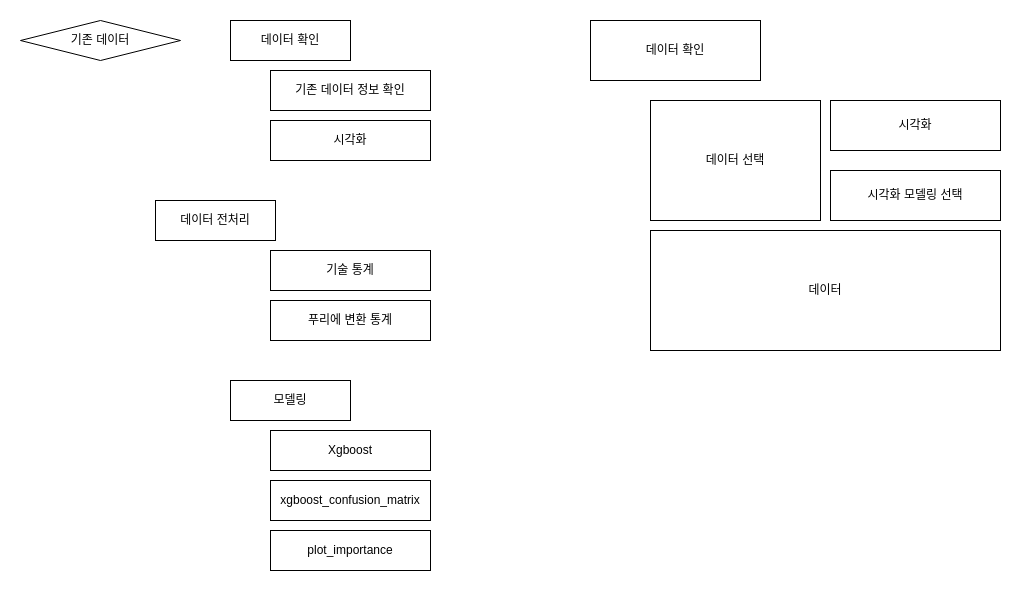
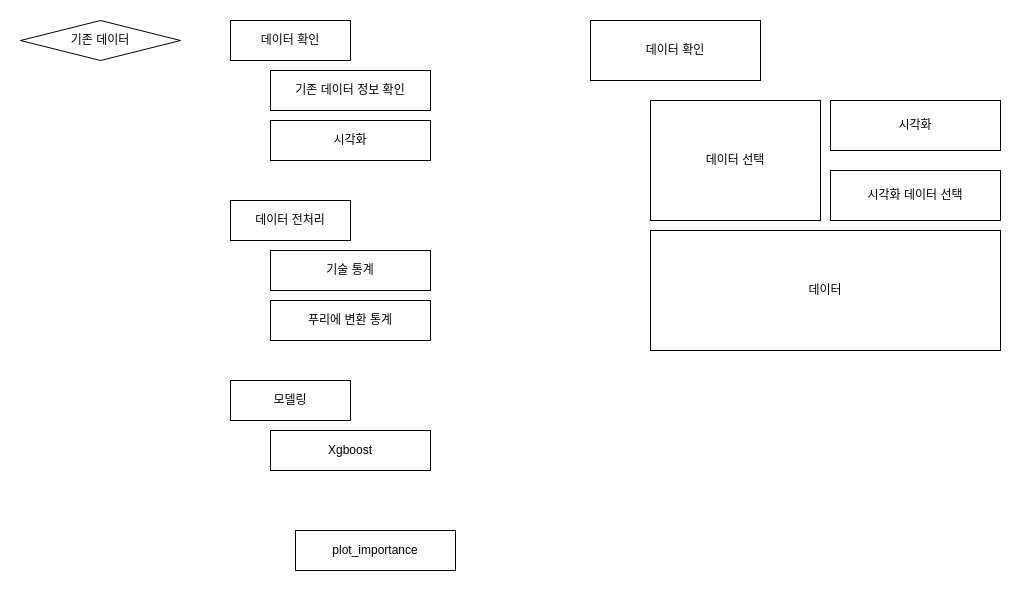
- <mxCell id="17" value="시각화 모델링 선택" style="rounded=0;whiteSpace=wrap;html=1;" vertex="1" parent="1"><mxGeometry x="830" y="170" width="170" height="50" as="geometry" /></mxCell>
+ <mxCell id="17" value="시각화 데이터 선택" style="rounded=0;whiteSpace=wrap;html=1;" vertex="1" parent="1"><mxGeometry x="830" y="170" width="170" height="50" as="geometry" /></mxCell>
- <mxCell id="6" value="데이터 전처리" style="rounded=0;whiteSpace=wrap;html=1;" vertex="1" parent="1"><mxGeometry x="155" y="200" width="120" height="40" as="geometry" /></mxCell>
+ <mxCell id="6" value="데이터 전처리" style="rounded=0;whiteSpace=wrap;html=1;" vertex="1" parent="1"><mxGeometry x="230" y="200" width="120" height="40" as="geometry" /></mxCell>
- <mxCell id="10" value="xgboost_confusion_matrix" style="rounded=0;whiteSpace=wrap;html=1;" vertex="1" parent="1"><mxGeometry x="270" y="480" width="160" height="40" as="geometry" /></mxCell>
- <mxCell id="12" value="plot_importance" style="rounded=0;whiteSpace=wrap;html=1;" vertex="1" parent="1"><mxGeometry x="270" y="530" width="160" height="40" as="geometry" /></mxCell>
+ <mxCell id="12" value="plot_importance" style="rounded=0;whiteSpace=wrap;html=1;" vertex="1" parent="1"><mxGeometry x="295" y="530" width="160" height="40" as="geometry" /></mxCell>
